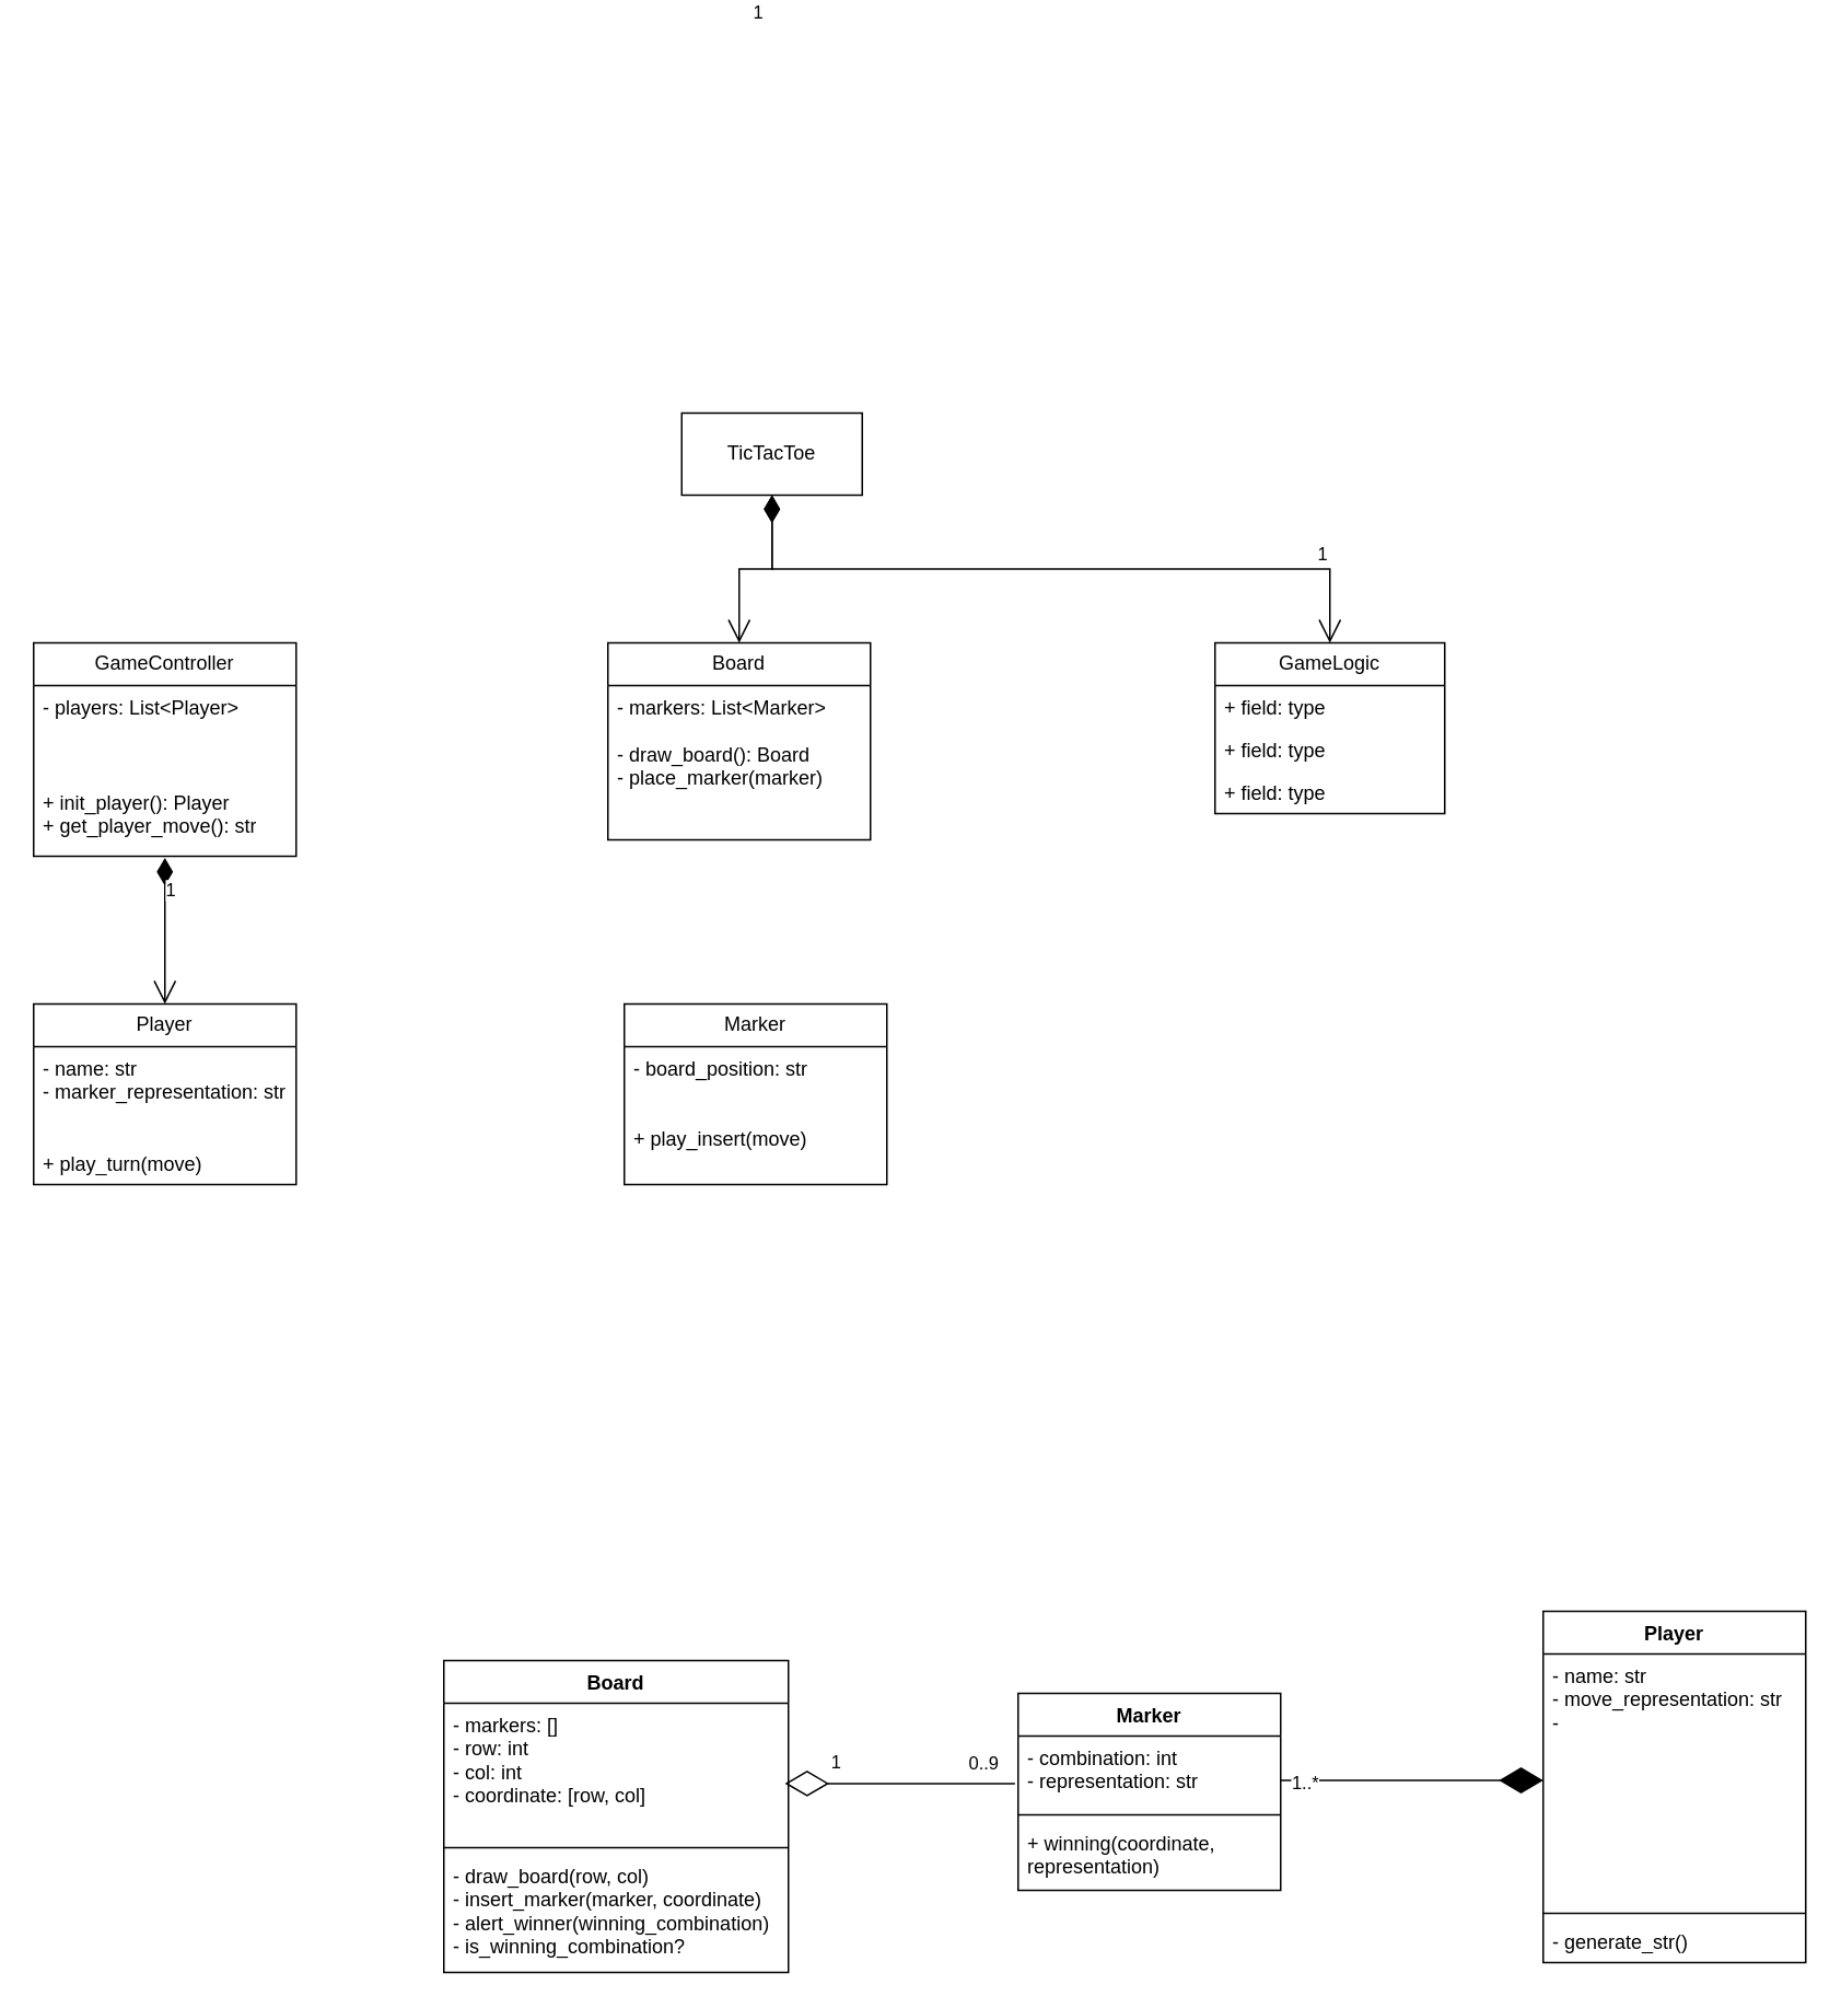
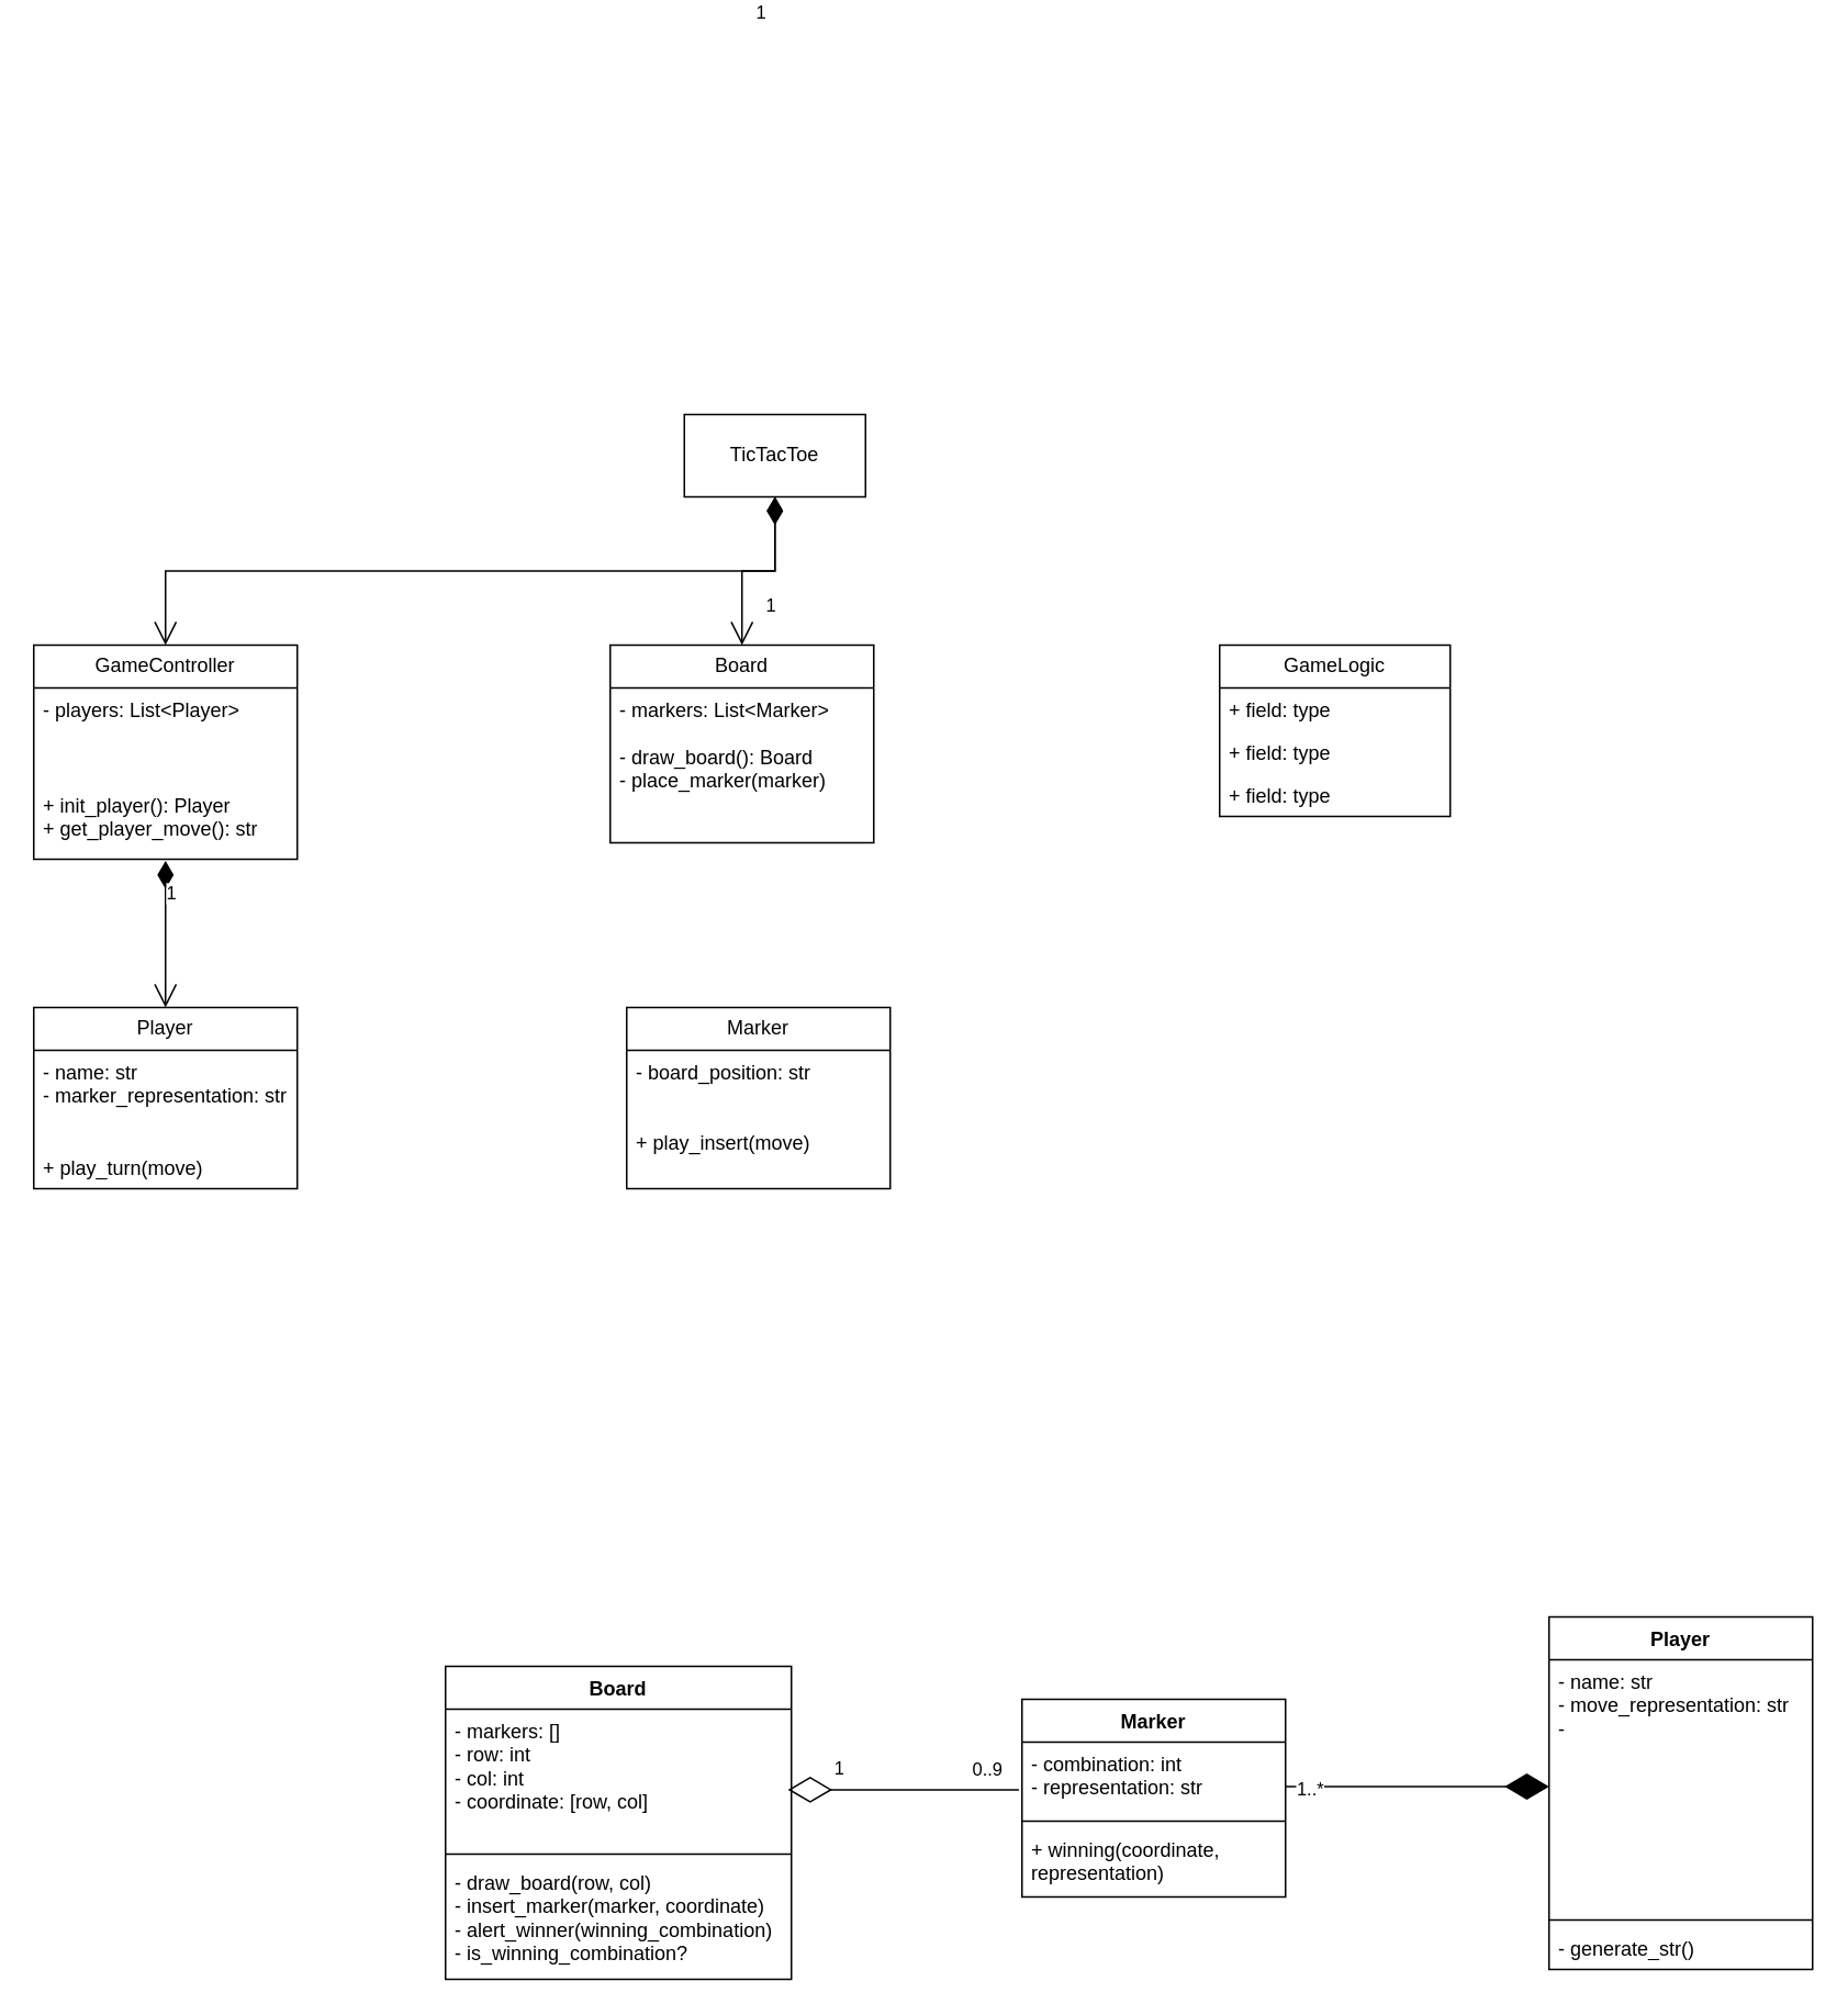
+ <mxCell id="33" value="1" style="endArrow=open;html=1;endSize=12;startArrow=diamondThin;startSize=14;startFill=1;edgeStyle=orthogonalEdgeStyle;align=left;verticalAlign=bottom;rounded=0;entryX=0.5;entryY=0;entryDx=0;entryDy=0;exitX=0.5;exitY=1;exitDx=0;exitDy=0;" edge="1" parent="1" source="24" target="22"><mxGeometry x="-0.775" y="30" relative="1" as="geometry"><mxPoint x="420" y="110" as="sourcePoint" /><mxPoint x="270" y="180" as="targetPoint" /><mxPoint as="offset" /></mxGeometry></mxCell>
- <mxCell id="35" value="1" style="endArrow=open;html=1;endSize=12;startArrow=diamondThin;startSize=14;startFill=1;edgeStyle=orthogonalEdgeStyle;align=left;verticalAlign=bottom;rounded=0;entryX=0.5;entryY=0;entryDx=0;entryDy=0;exitX=0.5;exitY=1;exitDx=0;exitDy=0;" edge="1" parent="1" source="24" target="27"><mxGeometry x="0.747" relative="1" as="geometry"><mxPoint x="455" y="70" as="sourcePoint" /><mxPoint x="110" y="170" as="targetPoint" /><mxPoint as="offset" /></mxGeometry></mxCell>
